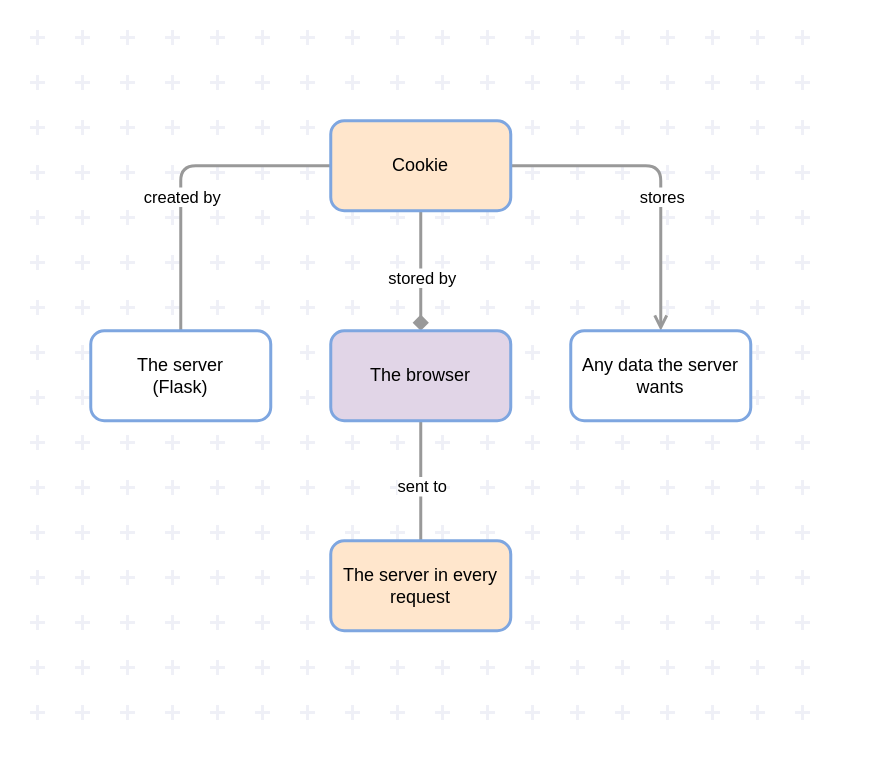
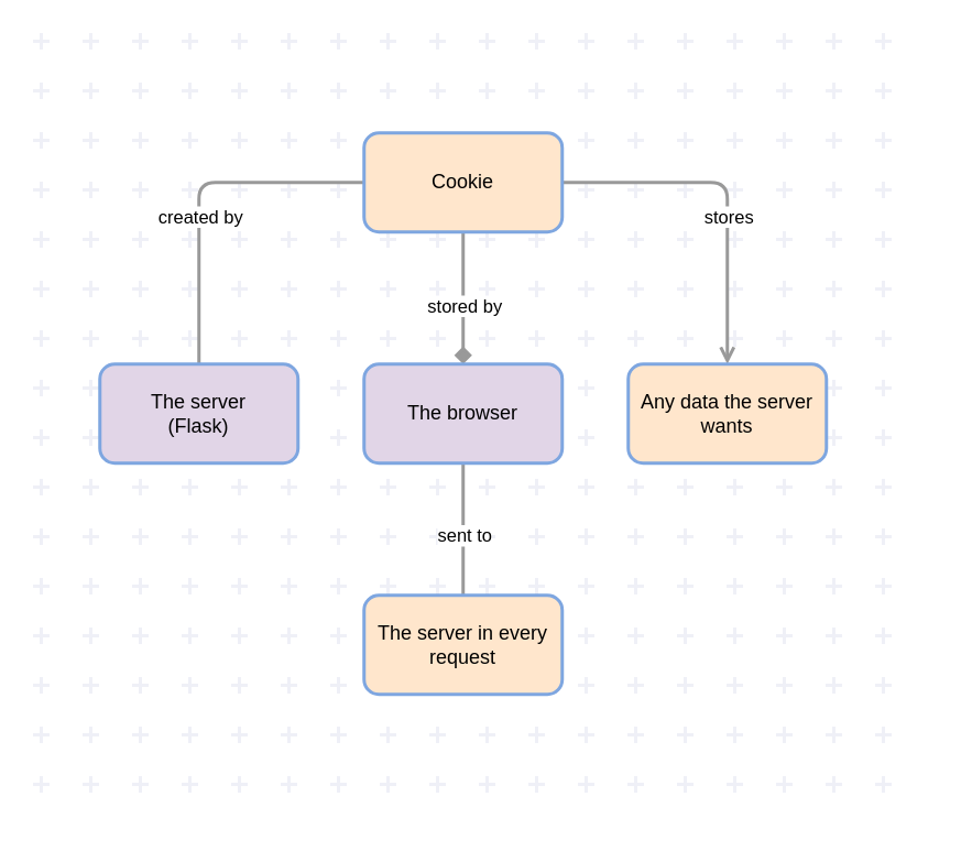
- <mxCell id="83" value="The server&lt;br&gt;(Flask)" style="whiteSpace=wrap;html=1;rounded=1;strokeWidth=2;strokeColor=#7EA6E0;" parent="75" vertex="1"><mxGeometry x="60" y="220" width="120" height="60" as="geometry" /></mxCell>
+ <mxCell id="83" value="The server&lt;br&gt;(Flask)" style="whiteSpace=wrap;html=1;rounded=1;strokeWidth=2;strokeColor=#7EA6E0;fillColor=#e1d5e7;" parent="75" vertex="1"><mxGeometry x="60" y="220" width="120" height="60" as="geometry" /></mxCell>
- <mxCell id="87" value="Any data the server wants" style="whiteSpace=wrap;html=1;rounded=1;strokeWidth=2;strokeColor=#7EA6E0;" parent="75" vertex="1"><mxGeometry x="380" y="220" width="120" height="60" as="geometry" /></mxCell>
+ <mxCell id="87" value="Any data the server wants" style="whiteSpace=wrap;html=1;rounded=1;strokeWidth=2;strokeColor=#7EA6E0;fillColor=#ffe6cc;" parent="75" vertex="1"><mxGeometry x="380" y="220" width="120" height="60" as="geometry" /></mxCell>
